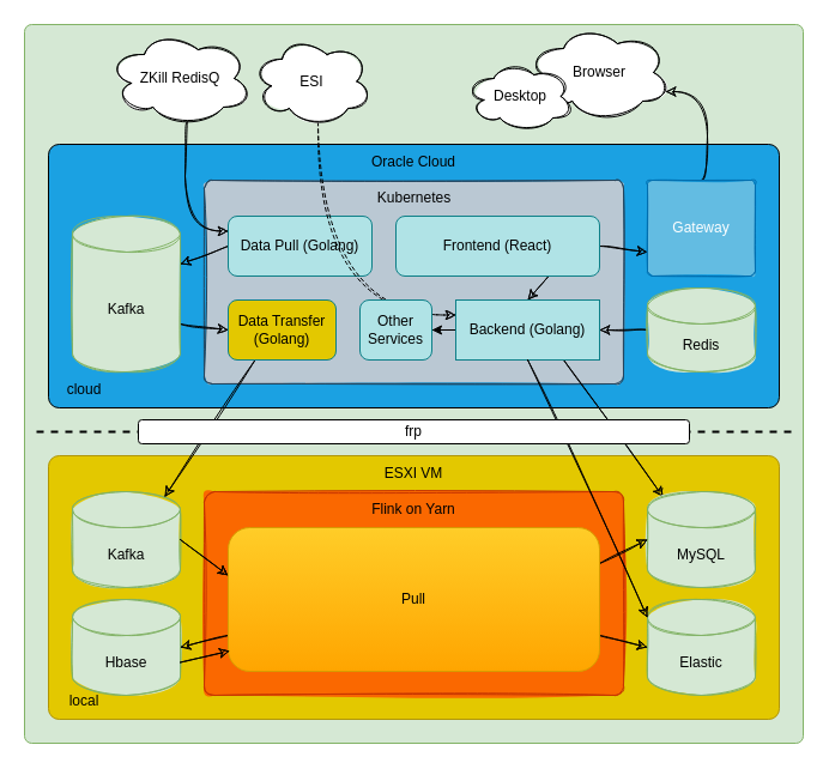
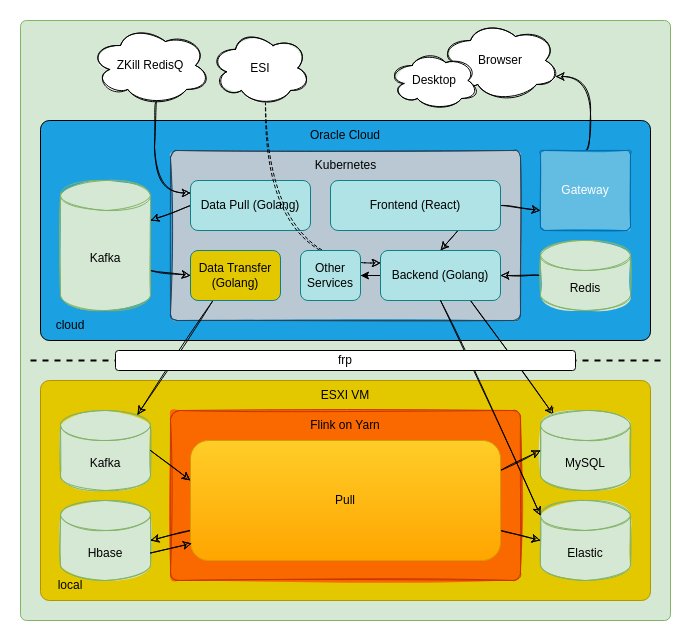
- <mxCell id="24" value="Backend (Golang)" style="whiteSpace=wrap;html=1;sketch=0;fillStyle=auto;fillColor=#b0e3e6;strokeColor=#0e8088;rounded=0;" parent="1" vertex="1"><mxGeometry x="380" y="250" width="120" height="50" as="geometry" /></mxCell>
+ <mxCell id="24" value="Backend (Golang)" style="rounded=1;whiteSpace=wrap;html=1;sketch=0;fillStyle=auto;fillColor=#b0e3e6;strokeColor=#0e8088;" parent="1" vertex="1"><mxGeometry x="380" y="250" width="120" height="50" as="geometry" /></mxCell>
